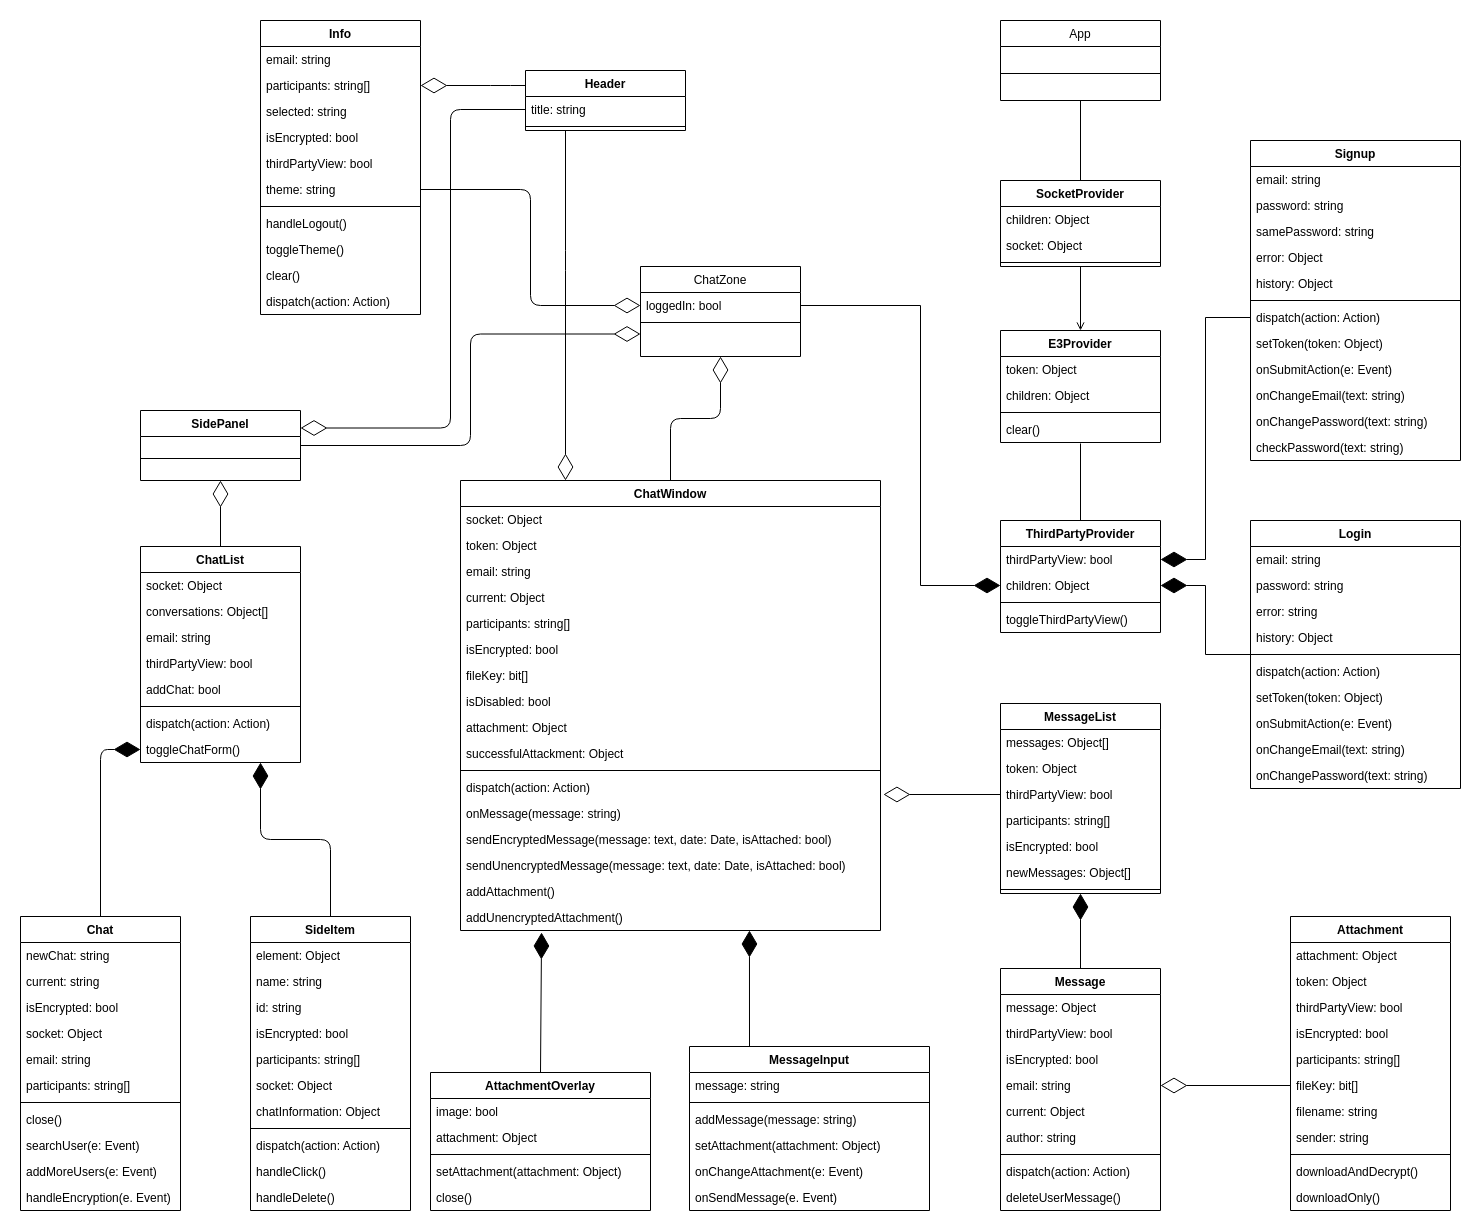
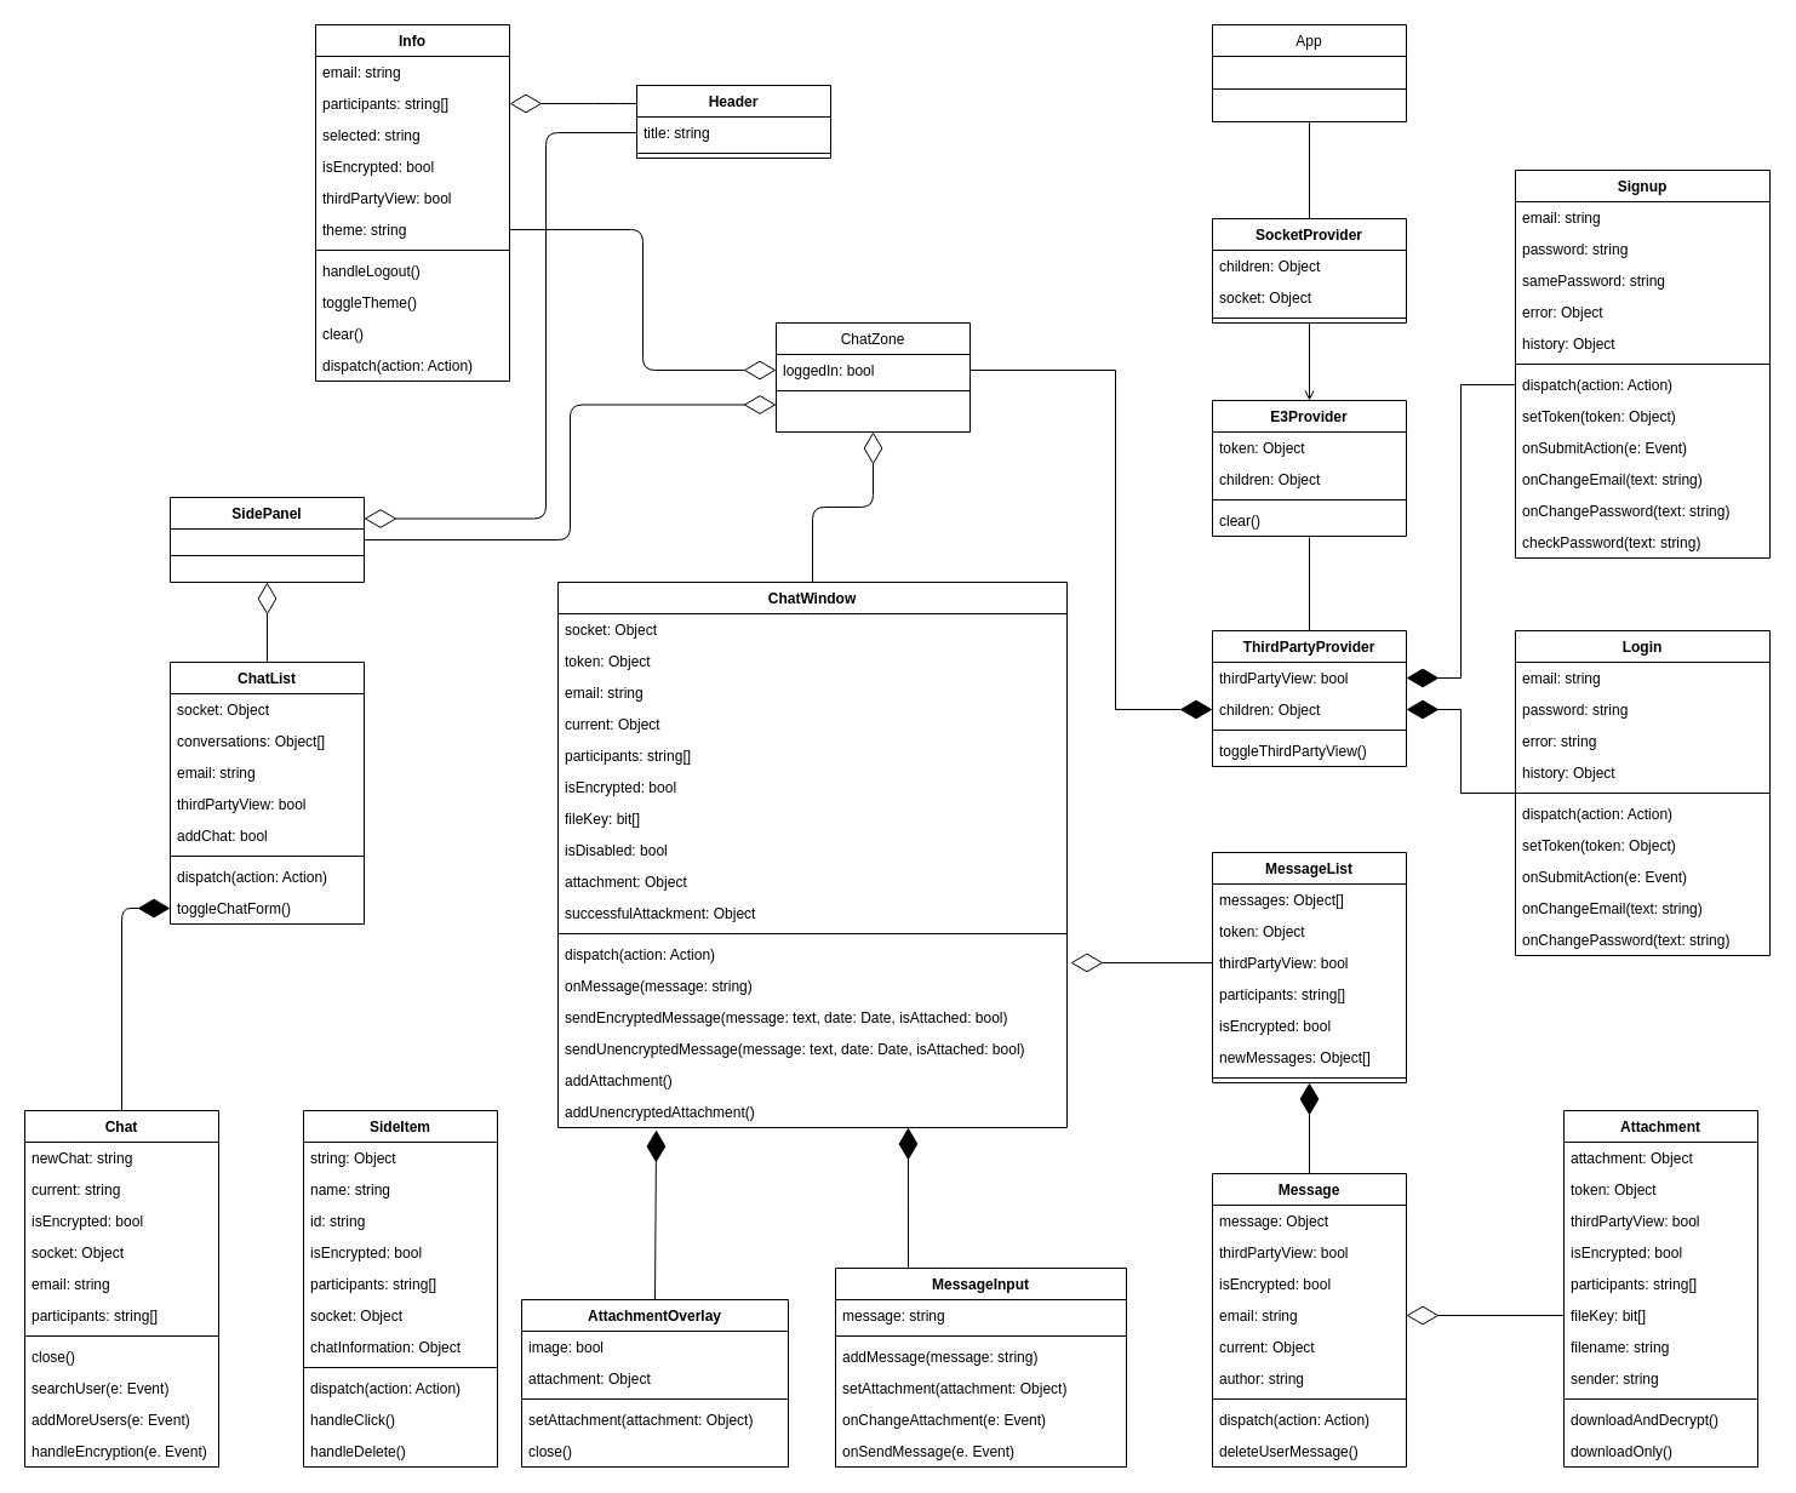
- <mxCell id="168" value="" style="endArrow=diamondThin;endFill=0;endSize=24;html=1;entryX=0.25;entryY=0;entryDx=0;entryDy=0;edgeStyle=orthogonalEdgeStyle;exitX=0.25;exitY=1;exitDx=0;exitDy=0;" edge="1" parent="1" source="48" target="95"><mxGeometry width="160" relative="1" as="geometry"><mxPoint x="550" y="160" as="sourcePoint" /><mxPoint x="320" y="447.5" as="targetPoint" /><Array as="points"><mxPoint x="565" y="260" /><mxPoint x="565" y="260" /></Array></mxGeometry></mxCell>
- <mxCell id="170" value="" style="endArrow=diamondThin;endFill=1;endSize=24;html=1;entryX=0.75;entryY=1;entryDx=0;entryDy=0;exitX=0.5;exitY=0;exitDx=0;exitDy=0;edgeStyle=orthogonalEdgeStyle;" edge="1" parent="1" source="83" target="53"><mxGeometry width="160" relative="1" as="geometry"><mxPoint x="480" y="1040" as="sourcePoint" /><mxPoint x="640" y="1040" as="targetPoint" /></mxGeometry></mxCell>
- <mxCell id="84" value="element: Object" style="text;strokeColor=none;fillColor=none;align=left;verticalAlign=top;spacingLeft=4;spacingRight=4;overflow=hidden;rotatable=0;points=[[0,0.5],[1,0.5]];portConstraint=eastwest;" vertex="1" parent="83"><mxGeometry y="26" width="160" height="26" as="geometry" /></mxCell>
+ <mxCell id="84" value="string: Object" style="text;strokeColor=none;fillColor=none;align=left;verticalAlign=top;spacingLeft=4;spacingRight=4;overflow=hidden;rotatable=0;points=[[0,0.5],[1,0.5]];portConstraint=eastwest;" vertex="1" parent="83"><mxGeometry y="26" width="160" height="26" as="geometry" /></mxCell>
